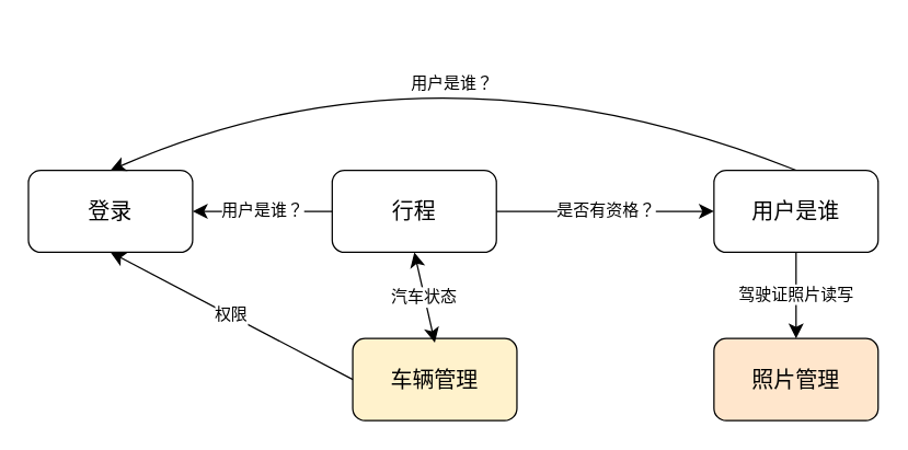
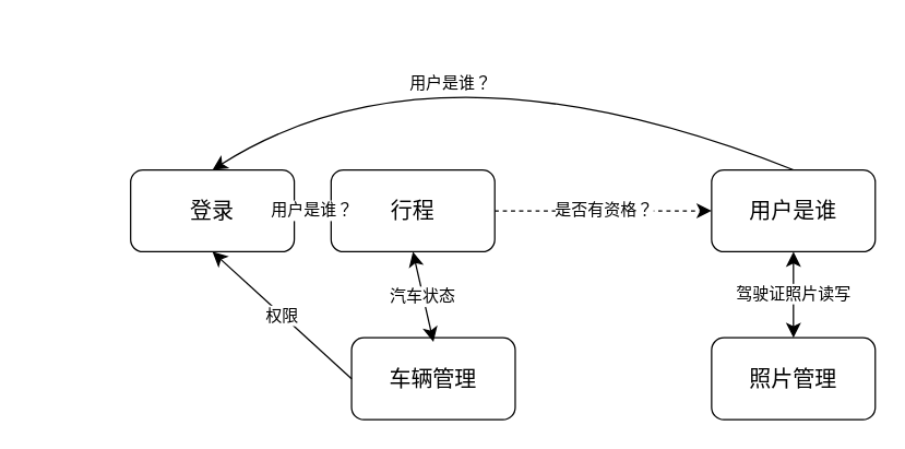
- <mxCell id="2" value="登录" style="rounded=1;whiteSpace=wrap;html=1;fontSize=16;" parent="1" vertex="1"><mxGeometry x="20" y="124" width="120" height="60" as="geometry" /></mxCell>
+ <mxCell id="2" value="登录" style="rounded=1;whiteSpace=wrap;html=1;fontSize=16;" parent="1" vertex="1"><mxGeometry x="95" y="124" width="120" height="60" as="geometry" /></mxCell>
- <mxCell id="10" value="是否有资格？" style="endArrow=classic;html=1;rounded=0;fontSize=12;startSize=8;endSize=8;curved=1;entryX=0;entryY=0.5;entryDx=0;entryDy=0;exitX=1;exitY=0.5;exitDx=0;exitDy=0;" parent="1" source="3" target="4" edge="1"><mxGeometry width="50" height="50" relative="1" as="geometry"><mxPoint x="436" y="216" as="sourcePoint" /><mxPoint x="486" y="166" as="targetPoint" /></mxGeometry></mxCell>
+ <mxCell id="10" value="是否有资格？" style="endArrow=classic;html=1;rounded=0;fontSize=12;startSize=8;endSize=8;curved=1;entryX=0;entryY=0.5;entryDx=0;entryDy=0;exitX=1;exitY=0.5;exitDx=0;exitDy=0;dashed=1;" parent="1" source="3" target="4" edge="1"><mxGeometry width="50" height="50" relative="1" as="geometry"><mxPoint x="436" y="216" as="sourcePoint" /><mxPoint x="486" y="166" as="targetPoint" /></mxGeometry></mxCell>
- <mxCell id="7" value="驾驶证照片读写" style="endArrow=none;startArrow=classic;html=1;rounded=0;fontSize=12;startSize=8;endSize=8;curved=1;entryX=0.5;entryY=1;entryDx=0;entryDy=0;exitX=0.5;exitY=0;exitDx=0;exitDy=0;" parent="1" source="5" target="4" edge="1"><mxGeometry width="50" height="50" relative="1" as="geometry"><mxPoint x="576" y="250" as="sourcePoint" /><mxPoint x="626" y="200" as="targetPoint" /></mxGeometry></mxCell>
+ <mxCell id="7" value="驾驶证照片读写" style="endArrow=classic;startArrow=classic;html=1;rounded=0;fontSize=12;startSize=8;endSize=8;curved=1;entryX=0.5;entryY=1;entryDx=0;entryDy=0;exitX=0.5;exitY=0;exitDx=0;exitDy=0;" parent="1" source="5" target="4" edge="1"><mxGeometry width="50" height="50" relative="1" as="geometry"><mxPoint x="576" y="250" as="sourcePoint" /><mxPoint x="626" y="200" as="targetPoint" /></mxGeometry></mxCell>
- <mxCell id="6" value="车辆管理" style="rounded=1;whiteSpace=wrap;html=1;fontSize=16;fillColor=#fff2cc;" parent="1" vertex="1"><mxGeometry x="257" y="247" width="120" height="60" as="geometry" /></mxCell>
+ <mxCell id="6" value="车辆管理" style="rounded=1;whiteSpace=wrap;html=1;fontSize=16;" parent="1" vertex="1"><mxGeometry x="257" y="247" width="120" height="60" as="geometry" /></mxCell>
- <mxCell id="5" value="照片管理" style="rounded=1;whiteSpace=wrap;html=1;fontSize=16;fillColor=#ffe6cc;" parent="1" vertex="1"><mxGeometry x="521" y="247" width="120" height="60" as="geometry" /></mxCell>
+ <mxCell id="5" value="照片管理" style="rounded=1;whiteSpace=wrap;html=1;fontSize=16;" parent="1" vertex="1"><mxGeometry x="521" y="247" width="120" height="60" as="geometry" /></mxCell>
